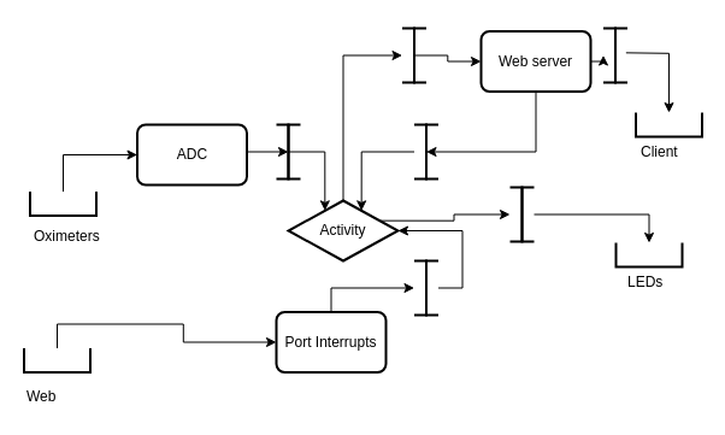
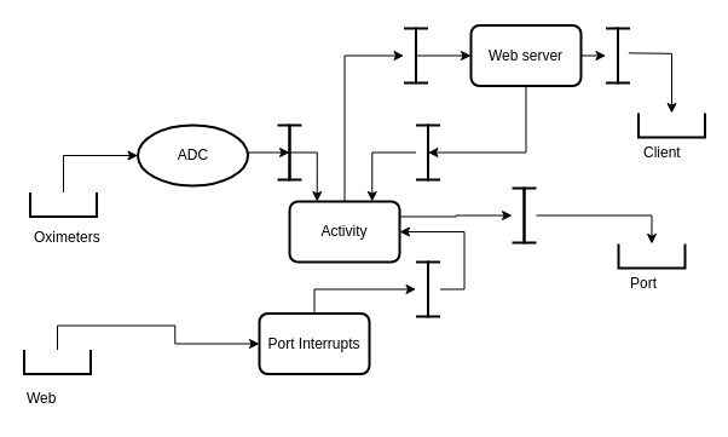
- <mxCell id="12" value="&lt;font style=&quot;font-size: 12px&quot;&gt;Web server&lt;/font&gt;" style="rounded=1;whiteSpace=wrap;html=1;absoluteArcSize=1;arcSize=14;strokeWidth=2;" vertex="1" parent="1"><mxGeometry x="399" y="25.5" width="91" height="50" as="geometry" /></mxCell>
+ <mxCell id="12" value="&lt;font style=&quot;font-size: 12px&quot;&gt;Web server&lt;/font&gt;" style="rounded=1;whiteSpace=wrap;html=1;absoluteArcSize=1;arcSize=14;strokeWidth=2;" vertex="1" parent="1"><mxGeometry x="389" y="20.5" width="91" height="50" as="geometry" /></mxCell>
- <mxCell id="9" value="&lt;font style=&quot;font-size: 12px&quot;&gt;ADC&lt;/font&gt;" style="rounded=1;whiteSpace=wrap;html=1;absoluteArcSize=1;arcSize=14;strokeWidth=2;" vertex="1" parent="1"><mxGeometry x="113.5" y="103" width="91" height="50" as="geometry" /></mxCell>
+ <mxCell id="9" value="&lt;font style=&quot;font-size: 12px&quot;&gt;ADC&lt;/font&gt;" style="ellipse;whiteSpace=wrap;html=1;absoluteArcSize=1;arcSize=14;strokeWidth=2;" vertex="1" parent="1"><mxGeometry x="113.5" y="103" width="91" height="50" as="geometry" /></mxCell>
- <mxCell id="21" value="&lt;font style=&quot;font-size: 12px&quot;&gt;Activity&lt;/font&gt;" style="rhombus;whiteSpace=wrap;html=1;absoluteArcSize=1;arcSize=14;strokeWidth=2;" vertex="1" parent="1"><mxGeometry x="239" y="166" width="91" height="50" as="geometry" /></mxCell>
+ <mxCell id="21" value="&lt;font style=&quot;font-size: 12px&quot;&gt;Activity&lt;/font&gt;" style="rounded=1;whiteSpace=wrap;html=1;absoluteArcSize=1;arcSize=14;strokeWidth=2;" vertex="1" parent="1"><mxGeometry x="239" y="166" width="91" height="50" as="geometry" /></mxCell>
- <mxCell id="16" value="LEDs&lt;br&gt;&lt;br&gt;" style="text;html=1;resizable=0;points=[];autosize=1;align=left;verticalAlign=top;spacingTop=-4;" vertex="1" parent="1"><mxGeometry x="518.5" y="223.5" width="40" height="30" as="geometry" /></mxCell>
+ <mxCell id="16" value="Port&lt;br&gt;&lt;br&gt;" style="text;html=1;resizable=0;points=[];autosize=1;align=left;verticalAlign=top;spacingTop=-4;" vertex="1" parent="1"><mxGeometry x="518.5" y="223.5" width="40" height="30" as="geometry" /></mxCell>
- <mxCell id="7" value="&lt;font style=&quot;font-size: 12px&quot;&gt;Port Interrupts&lt;/font&gt;" style="rounded=1;whiteSpace=wrap;html=1;absoluteArcSize=1;arcSize=14;strokeWidth=2;" vertex="1" parent="1"><mxGeometry x="229" y="258.5" width="91" height="50" as="geometry" /></mxCell>
+ <mxCell id="7" value="&lt;font style=&quot;font-size: 12px&quot;&gt;Port Interrupts&lt;/font&gt;" style="rounded=1;whiteSpace=wrap;html=1;absoluteArcSize=1;arcSize=14;strokeWidth=2;" vertex="1" parent="1"><mxGeometry x="214" y="258.5" width="91" height="50" as="geometry" /></mxCell>
